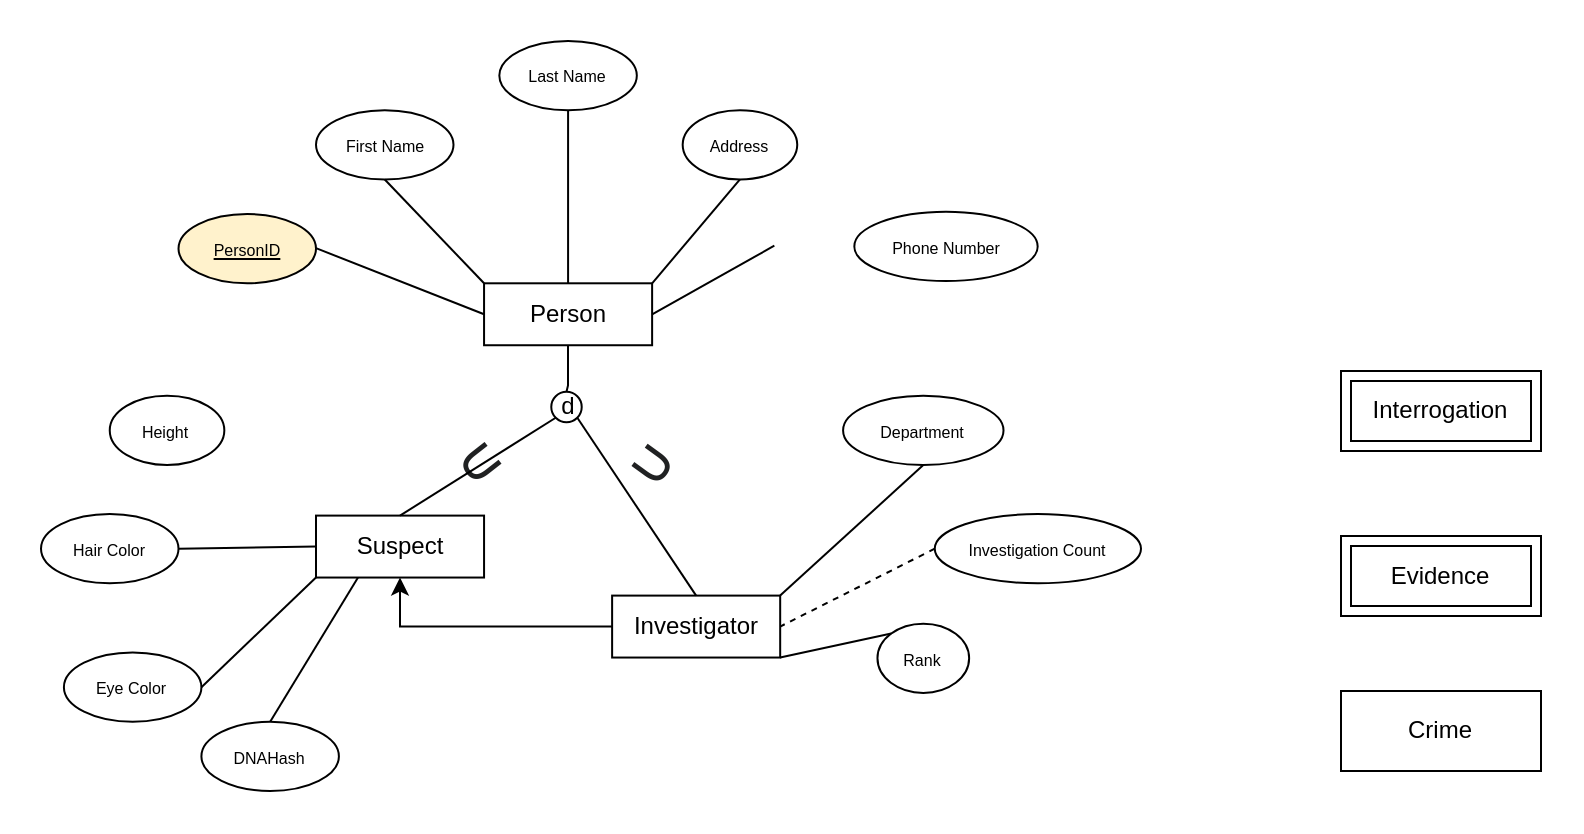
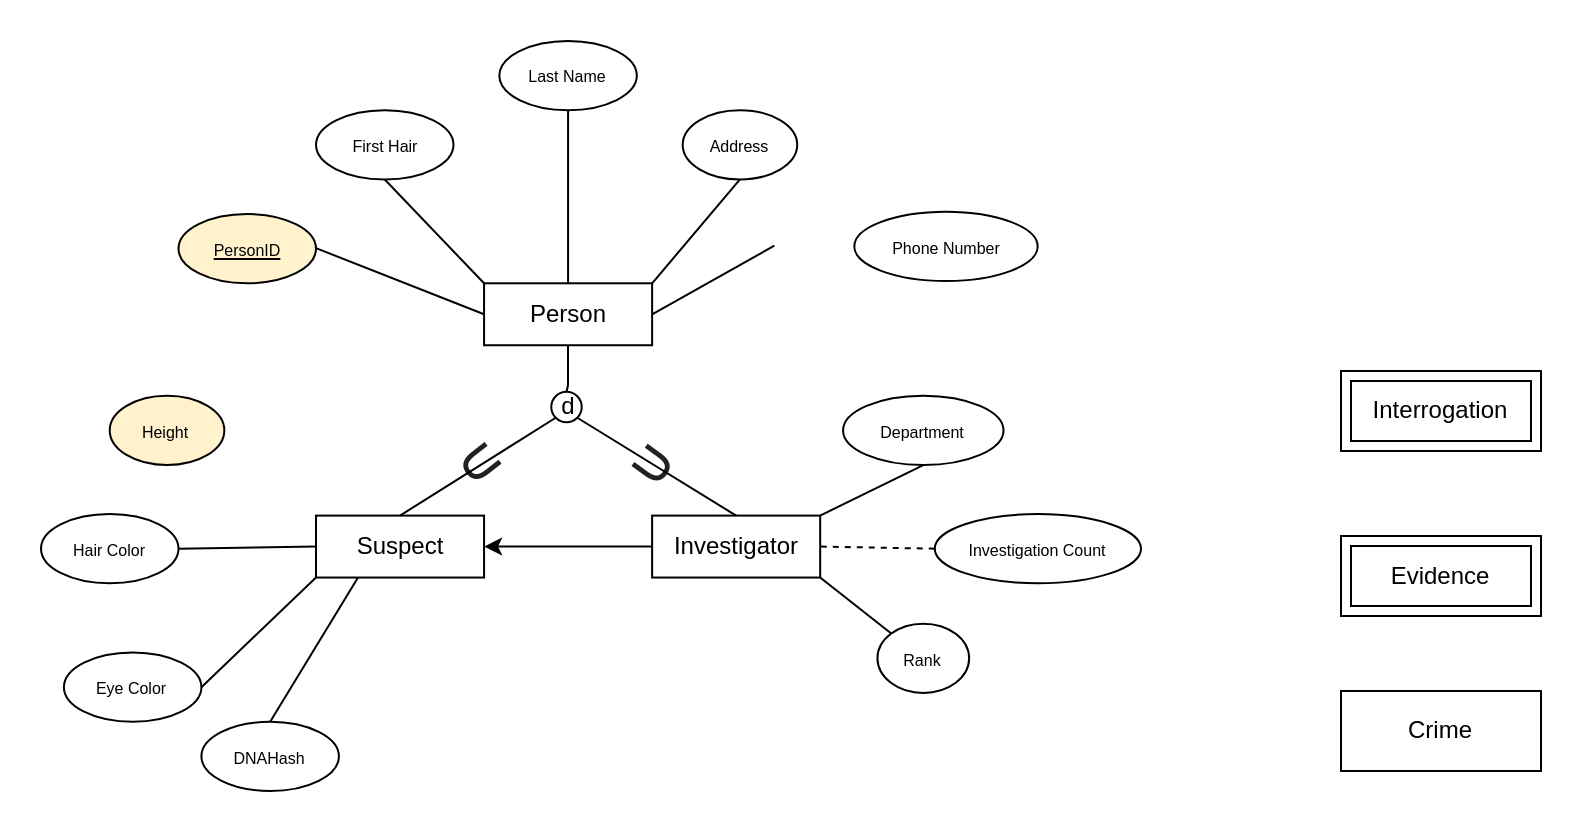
- <mxCell id="7" value="&lt;font style=&quot;font-size: 8px;&quot;&gt;First Name&lt;/font&gt;" style="ellipse;whiteSpace=wrap;html=1;align=center;" vertex="1" parent="5"><mxGeometry x="137.5" y="34.615" width="68.75" height="34.615" as="geometry" /></mxCell>
+ <mxCell id="7" value="&lt;font style=&quot;font-size: 8px;&quot;&gt;First Hair&lt;/font&gt;" style="ellipse;whiteSpace=wrap;html=1;align=center;" vertex="1" parent="5"><mxGeometry x="137.5" y="34.615" width="68.75" height="34.615" as="geometry" /></mxCell>
- <mxCell id="21" value="&lt;span style=&quot;font-size: 8px;&quot;&gt;Height&lt;/span&gt;" style="ellipse;whiteSpace=wrap;html=1;align=center;" vertex="1" parent="5"><mxGeometry x="34.375" y="177.404" width="57.292" height="34.615" as="geometry" /></mxCell>
+ <mxCell id="21" value="&lt;span style=&quot;font-size: 8px;&quot;&gt;Height&lt;/span&gt;" style="ellipse;whiteSpace=wrap;html=1;align=center;fillColor=#fff2cc;" vertex="1" parent="5"><mxGeometry x="34.375" y="177.404" width="57.292" height="34.615" as="geometry" /></mxCell>
- <mxCell id="33" value="Investigator" style="whiteSpace=wrap;html=1;align=center;" vertex="1" parent="5"><mxGeometry x="285.556" y="277.298" width="84.028" height="30.972" as="geometry" /></mxCell>
+ <mxCell id="33" value="Investigator" style="whiteSpace=wrap;html=1;align=center;" vertex="1" parent="5"><mxGeometry x="305.556" y="237.298" width="84.028" height="30.972" as="geometry" /></mxCell>
